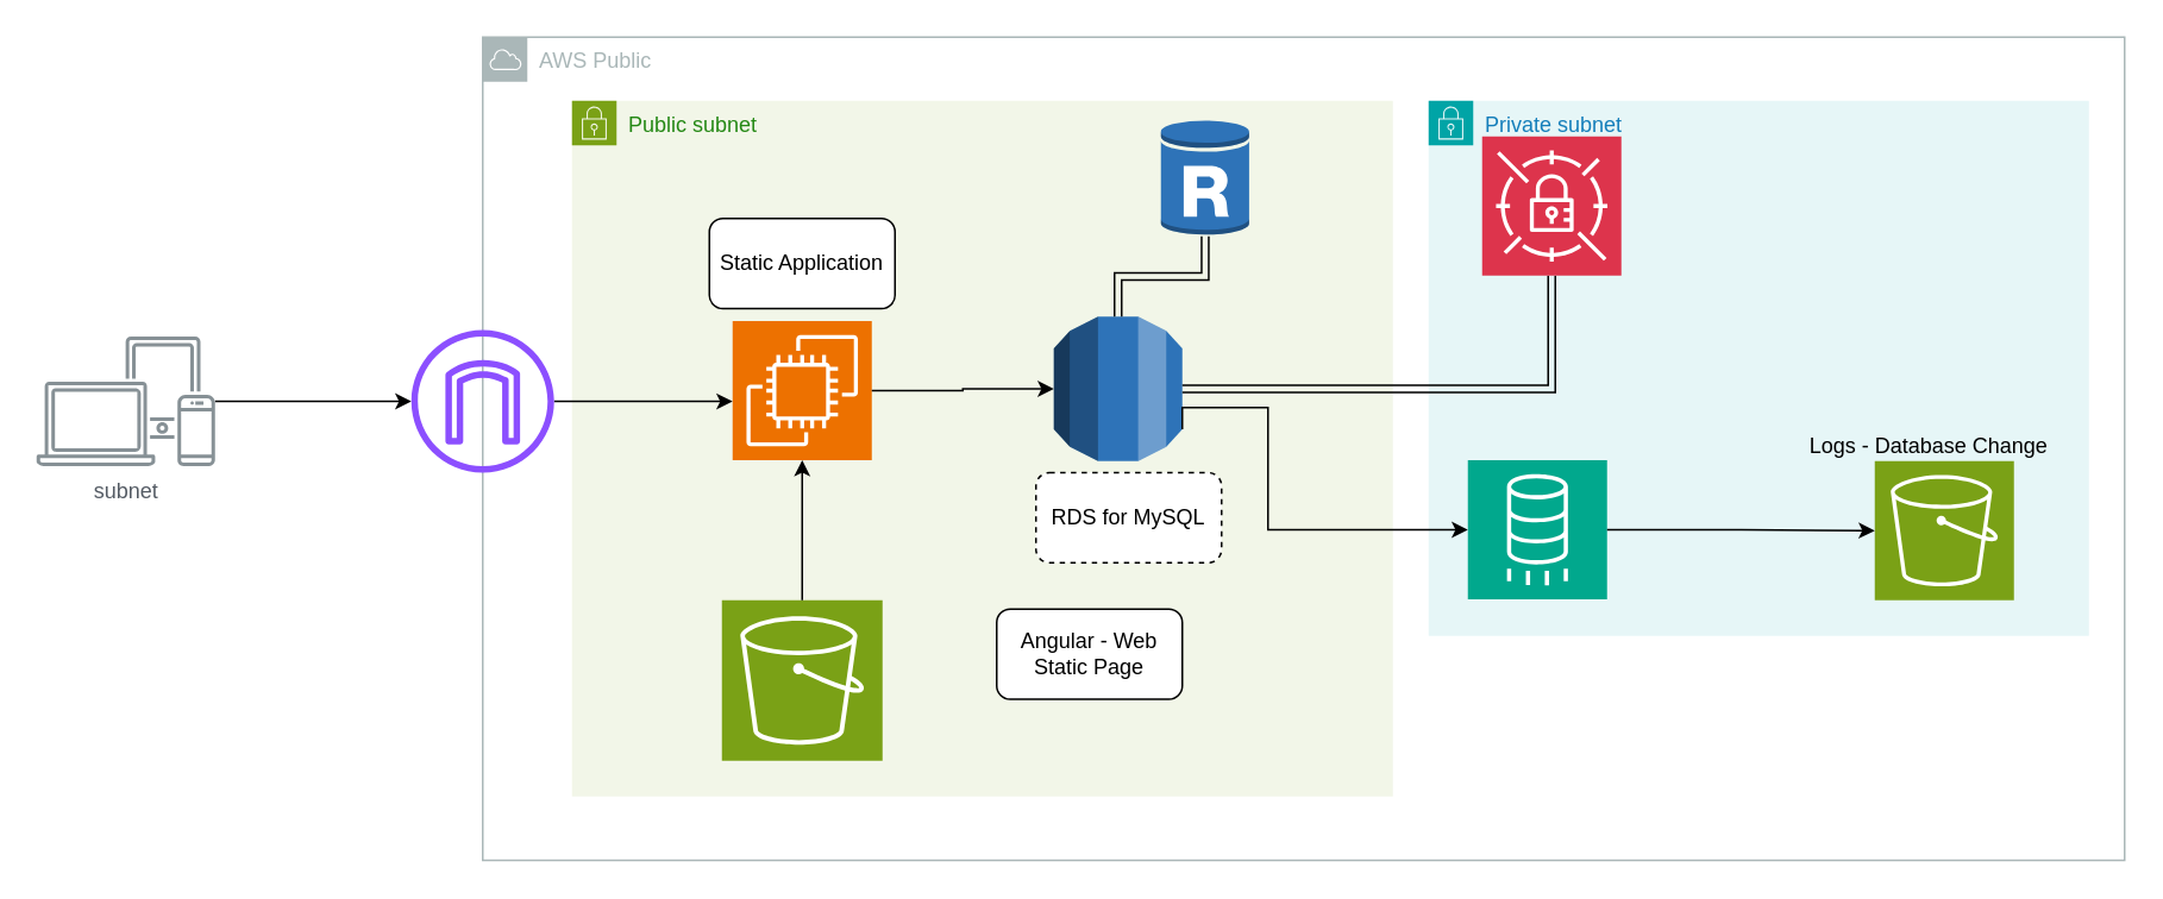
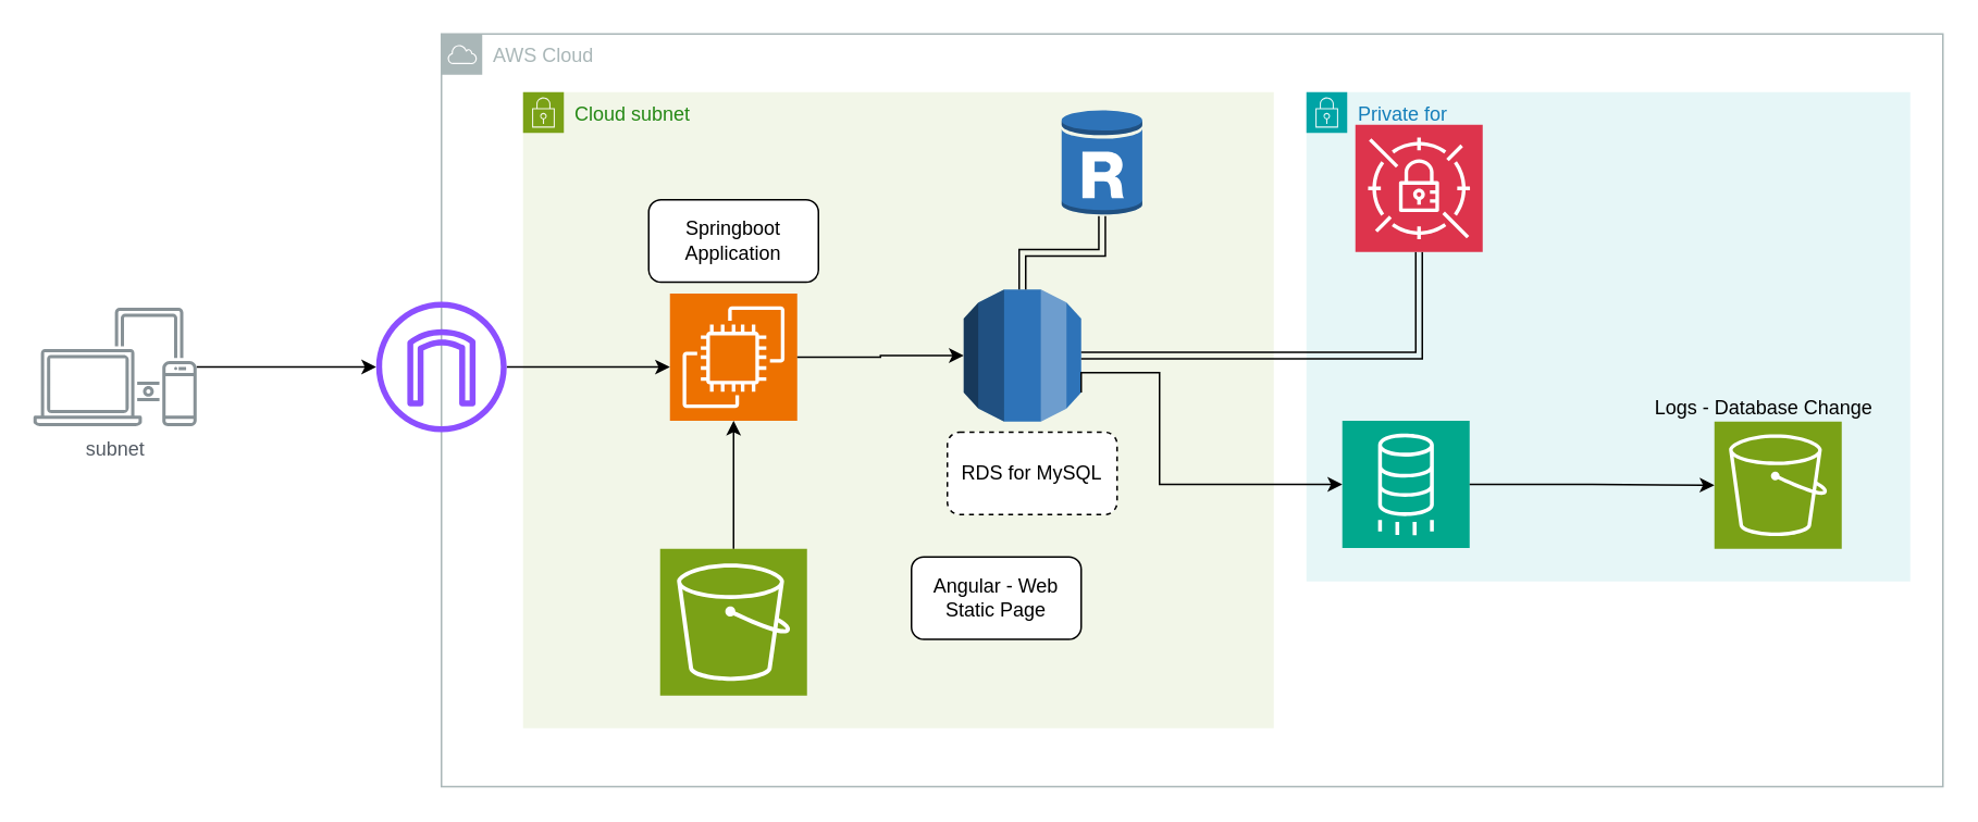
- <mxCell id="2" value="AWS Public" style="sketch=0;outlineConnect=0;gradientColor=none;html=1;whiteSpace=wrap;fontSize=12;fontStyle=0;shape=mxgraph.aws4.group;grIcon=mxgraph.aws4.group_aws_cloud;strokeColor=#AAB7B8;fillColor=none;verticalAlign=top;align=left;spacingLeft=30;fontColor=#AAB7B8;dashed=0;" vertex="1" parent="1"><mxGeometry x="270" y="20.25" width="920" height="461.5" as="geometry" /></mxCell>
+ <mxCell id="2" value="AWS Cloud" style="sketch=0;outlineConnect=0;gradientColor=none;html=1;whiteSpace=wrap;fontSize=12;fontStyle=0;shape=mxgraph.aws4.group;grIcon=mxgraph.aws4.group_aws_cloud;strokeColor=#AAB7B8;fillColor=none;verticalAlign=top;align=left;spacingLeft=30;fontColor=#AAB7B8;dashed=0;" vertex="1" parent="1"><mxGeometry x="270" y="20.25" width="920" height="461.5" as="geometry" /></mxCell>
- <mxCell id="4" value="Public subnet" style="points=[[0,0],[0.25,0],[0.5,0],[0.75,0],[1,0],[1,0.25],[1,0.5],[1,0.75],[1,1],[0.75,1],[0.5,1],[0.25,1],[0,1],[0,0.75],[0,0.5],[0,0.25]];outlineConnect=0;gradientColor=none;html=1;whiteSpace=wrap;fontSize=12;fontStyle=0;container=1;pointerEvents=0;collapsible=0;recursiveResize=0;shape=mxgraph.aws4.group;grIcon=mxgraph.aws4.group_security_group;grStroke=0;strokeColor=#7AA116;fillColor=#F2F6E8;verticalAlign=top;align=left;spacingLeft=30;fontColor=#248814;dashed=0;" vertex="1" parent="1"><mxGeometry x="320" y="56" width="460" height="390" as="geometry" /></mxCell>
+ <mxCell id="4" value="Cloud subnet" style="points=[[0,0],[0.25,0],[0.5,0],[0.75,0],[1,0],[1,0.25],[1,0.5],[1,0.75],[1,1],[0.75,1],[0.5,1],[0.25,1],[0,1],[0,0.75],[0,0.5],[0,0.25]];outlineConnect=0;gradientColor=none;html=1;whiteSpace=wrap;fontSize=12;fontStyle=0;container=1;pointerEvents=0;collapsible=0;recursiveResize=0;shape=mxgraph.aws4.group;grIcon=mxgraph.aws4.group_security_group;grStroke=0;strokeColor=#7AA116;fillColor=#F2F6E8;verticalAlign=top;align=left;spacingLeft=30;fontColor=#248814;dashed=0;" vertex="1" parent="1"><mxGeometry x="320" y="56" width="460" height="390" as="geometry" /></mxCell>
- <mxCell id="3" value="Private subnet" style="points=[[0,0],[0.25,0],[0.5,0],[0.75,0],[1,0],[1,0.25],[1,0.5],[1,0.75],[1,1],[0.75,1],[0.5,1],[0.25,1],[0,1],[0,0.75],[0,0.5],[0,0.25]];outlineConnect=0;gradientColor=none;html=1;whiteSpace=wrap;fontSize=12;fontStyle=0;container=1;pointerEvents=0;collapsible=0;recursiveResize=0;shape=mxgraph.aws4.group;grIcon=mxgraph.aws4.group_security_group;grStroke=0;strokeColor=#00A4A6;fillColor=#E6F6F7;verticalAlign=top;align=left;spacingLeft=30;fontColor=#147EBA;dashed=0;" vertex="1" parent="1"><mxGeometry x="800" y="56" width="370" height="300" as="geometry" /></mxCell>
+ <mxCell id="3" value="Private for" style="points=[[0,0],[0.25,0],[0.5,0],[0.75,0],[1,0],[1,0.25],[1,0.5],[1,0.75],[1,1],[0.75,1],[0.5,1],[0.25,1],[0,1],[0,0.75],[0,0.5],[0,0.25]];outlineConnect=0;gradientColor=none;html=1;whiteSpace=wrap;fontSize=12;fontStyle=0;container=1;pointerEvents=0;collapsible=0;recursiveResize=0;shape=mxgraph.aws4.group;grIcon=mxgraph.aws4.group_security_group;grStroke=0;strokeColor=#00A4A6;fillColor=#E6F6F7;verticalAlign=top;align=left;spacingLeft=30;fontColor=#147EBA;dashed=0;" vertex="1" parent="1"><mxGeometry x="800" y="56" width="370" height="300" as="geometry" /></mxCell>
- <mxCell id="6" value="Static Application" style="rounded=1;whiteSpace=wrap;html=1;" vertex="1" parent="4"><mxGeometry x="77" y="66" width="104" height="50.5" as="geometry" /></mxCell>
+ <mxCell id="6" value="Springboot Application" style="rounded=1;whiteSpace=wrap;html=1;" vertex="1" parent="4"><mxGeometry x="77" y="66" width="104" height="50.5" as="geometry" /></mxCell>
